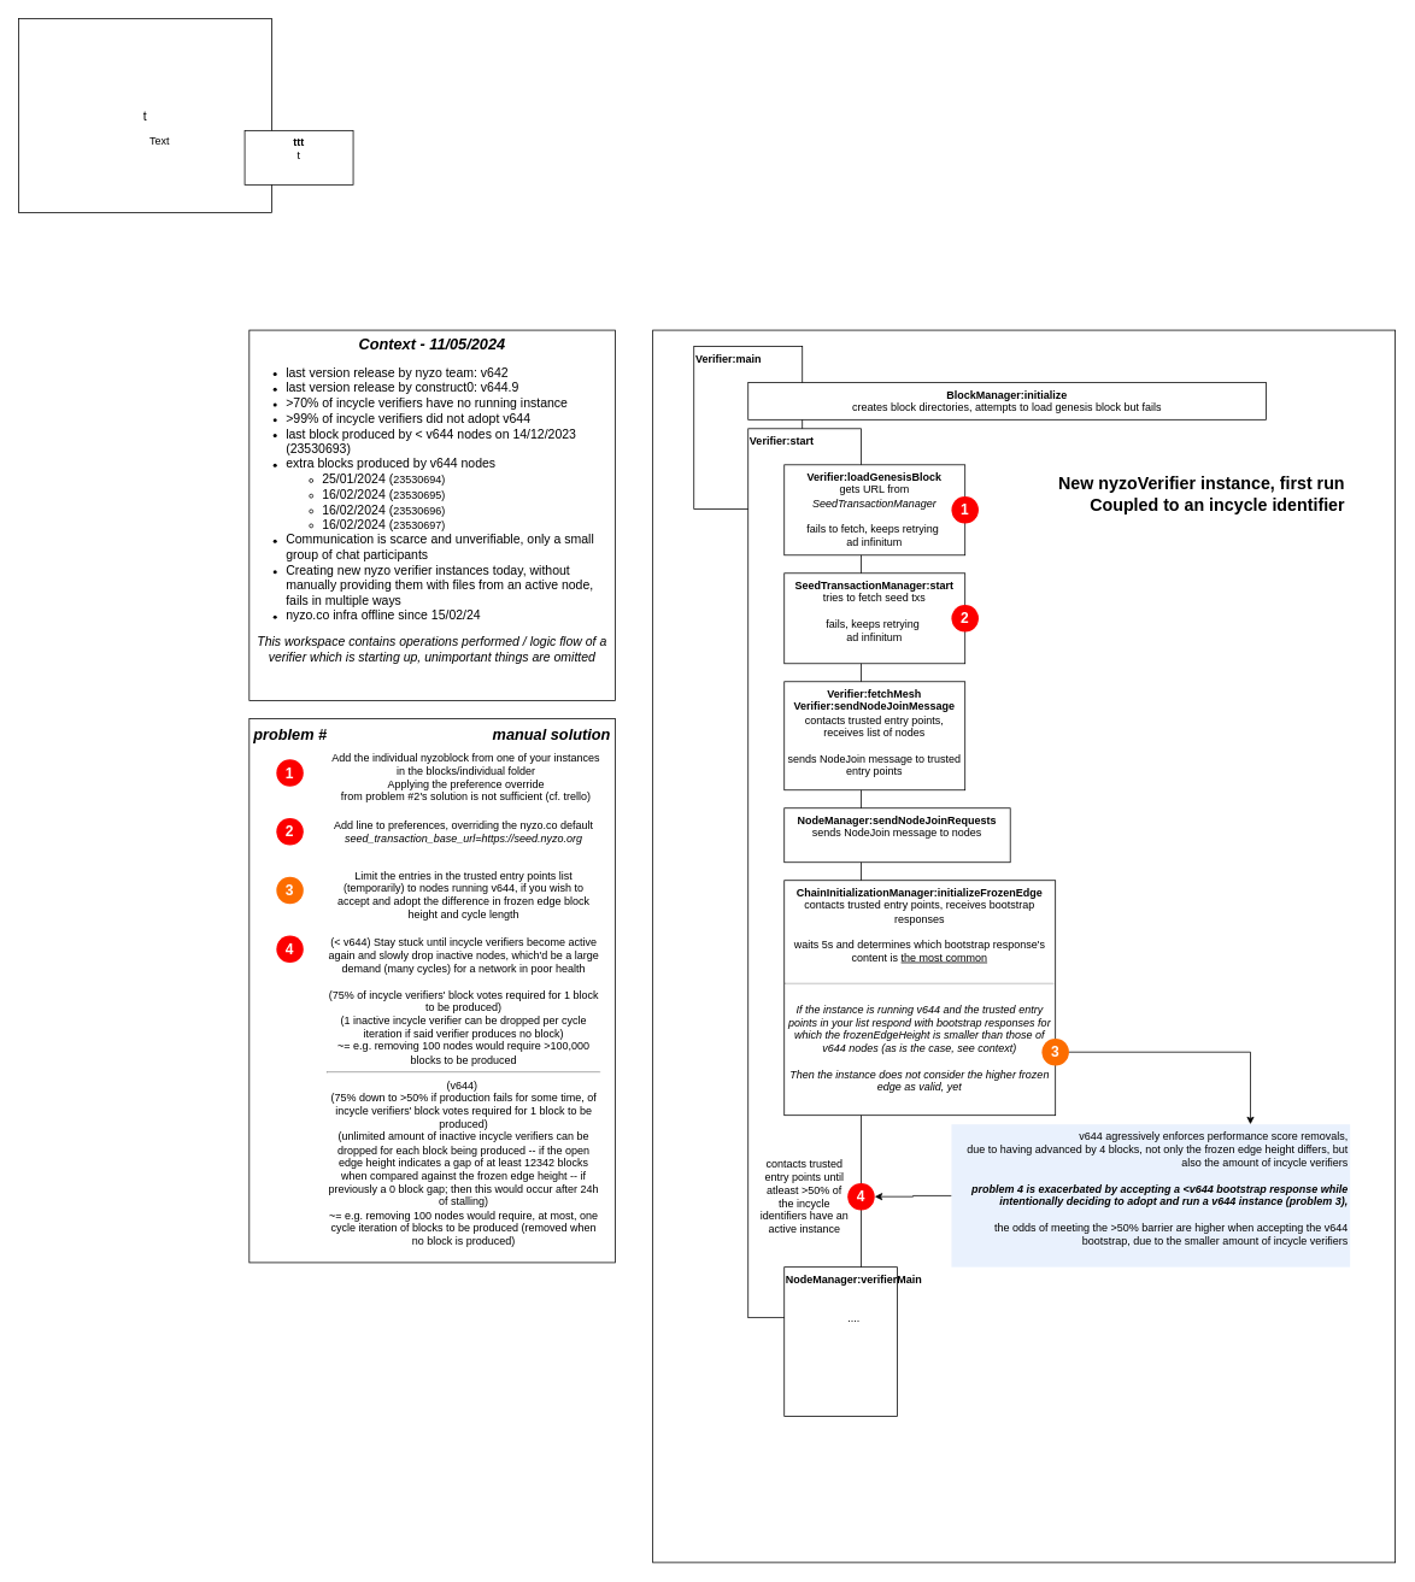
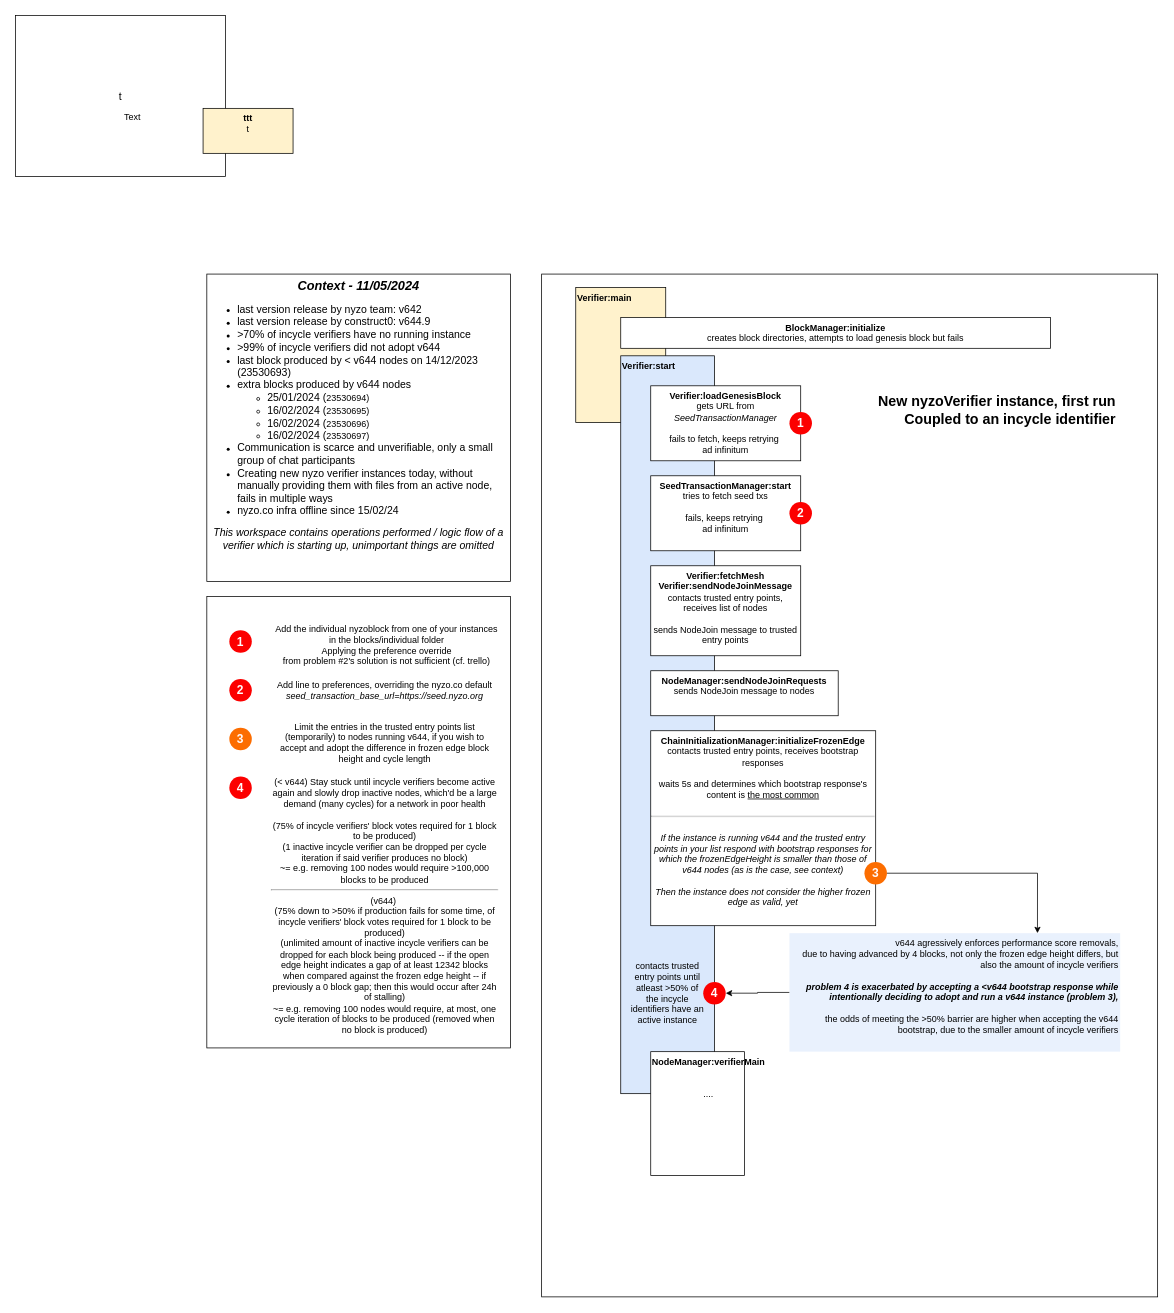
- <mxCell id="7" value="&lt;b&gt;ttt&lt;/b&gt;&lt;div&gt;t&lt;/div&gt;" style="rounded=0;whiteSpace=wrap;html=1;verticalAlign=top;" vertex="1" parent="1"><mxGeometry x="270" y="144" width="120" height="60" as="geometry" /></mxCell>
+ <mxCell id="7" value="&lt;b&gt;ttt&lt;/b&gt;&lt;div&gt;t&lt;/div&gt;" style="rounded=0;whiteSpace=wrap;html=1;verticalAlign=top;fillColor=#fff2cc;" vertex="1" parent="1"><mxGeometry x="270" y="144" width="120" height="60" as="geometry" /></mxCell>
- <mxCell id="4" value="&lt;b&gt;Verifier:main&lt;/b&gt;&lt;br&gt;&lt;div&gt;&lt;br&gt;&lt;/div&gt;" style="rounded=0;whiteSpace=wrap;html=1;verticalAlign=top;perimeterSpacing=1;align=left;" vertex="1" parent="1"><mxGeometry x="767" y="383" width="120" height="180" as="geometry" /></mxCell>
+ <mxCell id="4" value="&lt;b&gt;Verifier:main&lt;/b&gt;&lt;br&gt;&lt;div&gt;&lt;br&gt;&lt;/div&gt;" style="rounded=0;whiteSpace=wrap;html=1;verticalAlign=top;perimeterSpacing=1;align=left;fillColor=#fff2cc;" vertex="1" parent="1"><mxGeometry x="767" y="383" width="120" height="180" as="geometry" /></mxCell>
- <mxCell id="16" value="&lt;div&gt;&lt;span style=&quot;font-size: 17px;&quot;&gt;&lt;b&gt;&lt;i&gt;problem #&lt;span style=&quot;white-space: pre;&quot;&gt;&#09;&lt;/span&gt;&lt;span style=&quot;white-space: pre;&quot;&gt;&#09;&lt;/span&gt;&lt;span style=&quot;white-space: pre;&quot;&gt;&#09;&lt;/span&gt;&lt;span style=&quot;white-space: pre;&quot;&gt;&#09;&lt;/span&gt;&lt;span style=&quot;white-space: pre;&quot;&gt;&#09;&lt;/span&gt;manual solution&lt;/i&gt;&lt;/b&gt;&lt;/span&gt;&lt;/div&gt;&lt;div style=&quot;text-align: left;&quot;&gt;&lt;ul&gt;&lt;/ul&gt;&lt;/div&gt;" style="text;html=1;align=center;verticalAlign=middle;whiteSpace=wrap;rounded=0;" vertex="1" parent="1"><mxGeometry x="275" y="805" width="405" height="30" as="geometry" /></mxCell>
- <mxCell id="9" value="&lt;b&gt;Verifier:start&lt;/b&gt;&lt;br&gt;&lt;div&gt;&lt;br&gt;&lt;/div&gt;" style="rounded=0;whiteSpace=wrap;html=1;verticalAlign=top;align=left;" vertex="1" parent="1"><mxGeometry x="827" y="474" width="125" height="984" as="geometry" /></mxCell>
+ <mxCell id="9" value="&lt;b&gt;Verifier:start&lt;/b&gt;&lt;br&gt;&lt;div&gt;&lt;br&gt;&lt;/div&gt;" style="rounded=0;whiteSpace=wrap;html=1;verticalAlign=top;align=left;fillColor=#dae8fc;" vertex="1" parent="1"><mxGeometry x="827" y="474" width="125" height="984" as="geometry" /></mxCell>
